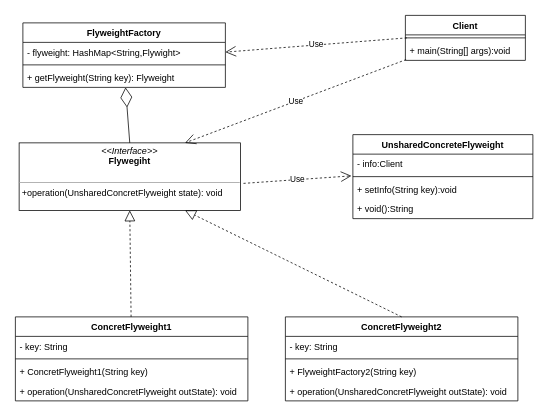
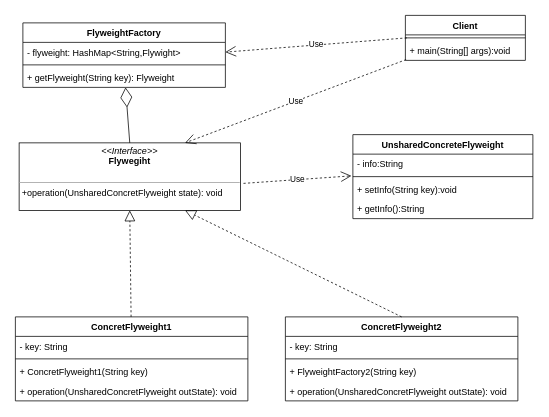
- <mxCell id="21" value="- info:Client" style="text;strokeColor=none;fillColor=none;align=left;verticalAlign=top;spacingLeft=4;spacingRight=4;overflow=hidden;rotatable=0;points=[[0,0.5],[1,0.5]];portConstraint=eastwest;" vertex="1" parent="20"><mxGeometry y="26" width="240" height="26" as="geometry" /></mxCell>
+ <mxCell id="21" value="- info:String" style="text;strokeColor=none;fillColor=none;align=left;verticalAlign=top;spacingLeft=4;spacingRight=4;overflow=hidden;rotatable=0;points=[[0,0.5],[1,0.5]];portConstraint=eastwest;" vertex="1" parent="20"><mxGeometry y="26" width="240" height="26" as="geometry" /></mxCell>
- <mxCell id="24" value="+ void():String" style="text;strokeColor=none;fillColor=none;align=left;verticalAlign=top;spacingLeft=4;spacingRight=4;overflow=hidden;rotatable=0;points=[[0,0.5],[1,0.5]];portConstraint=eastwest;" vertex="1" parent="20"><mxGeometry y="86" width="240" height="26" as="geometry" /></mxCell>
+ <mxCell id="24" value="+ getInfo():String" style="text;strokeColor=none;fillColor=none;align=left;verticalAlign=top;spacingLeft=4;spacingRight=4;overflow=hidden;rotatable=0;points=[[0,0.5],[1,0.5]];portConstraint=eastwest;" vertex="1" parent="20"><mxGeometry y="86" width="240" height="26" as="geometry" /></mxCell>
